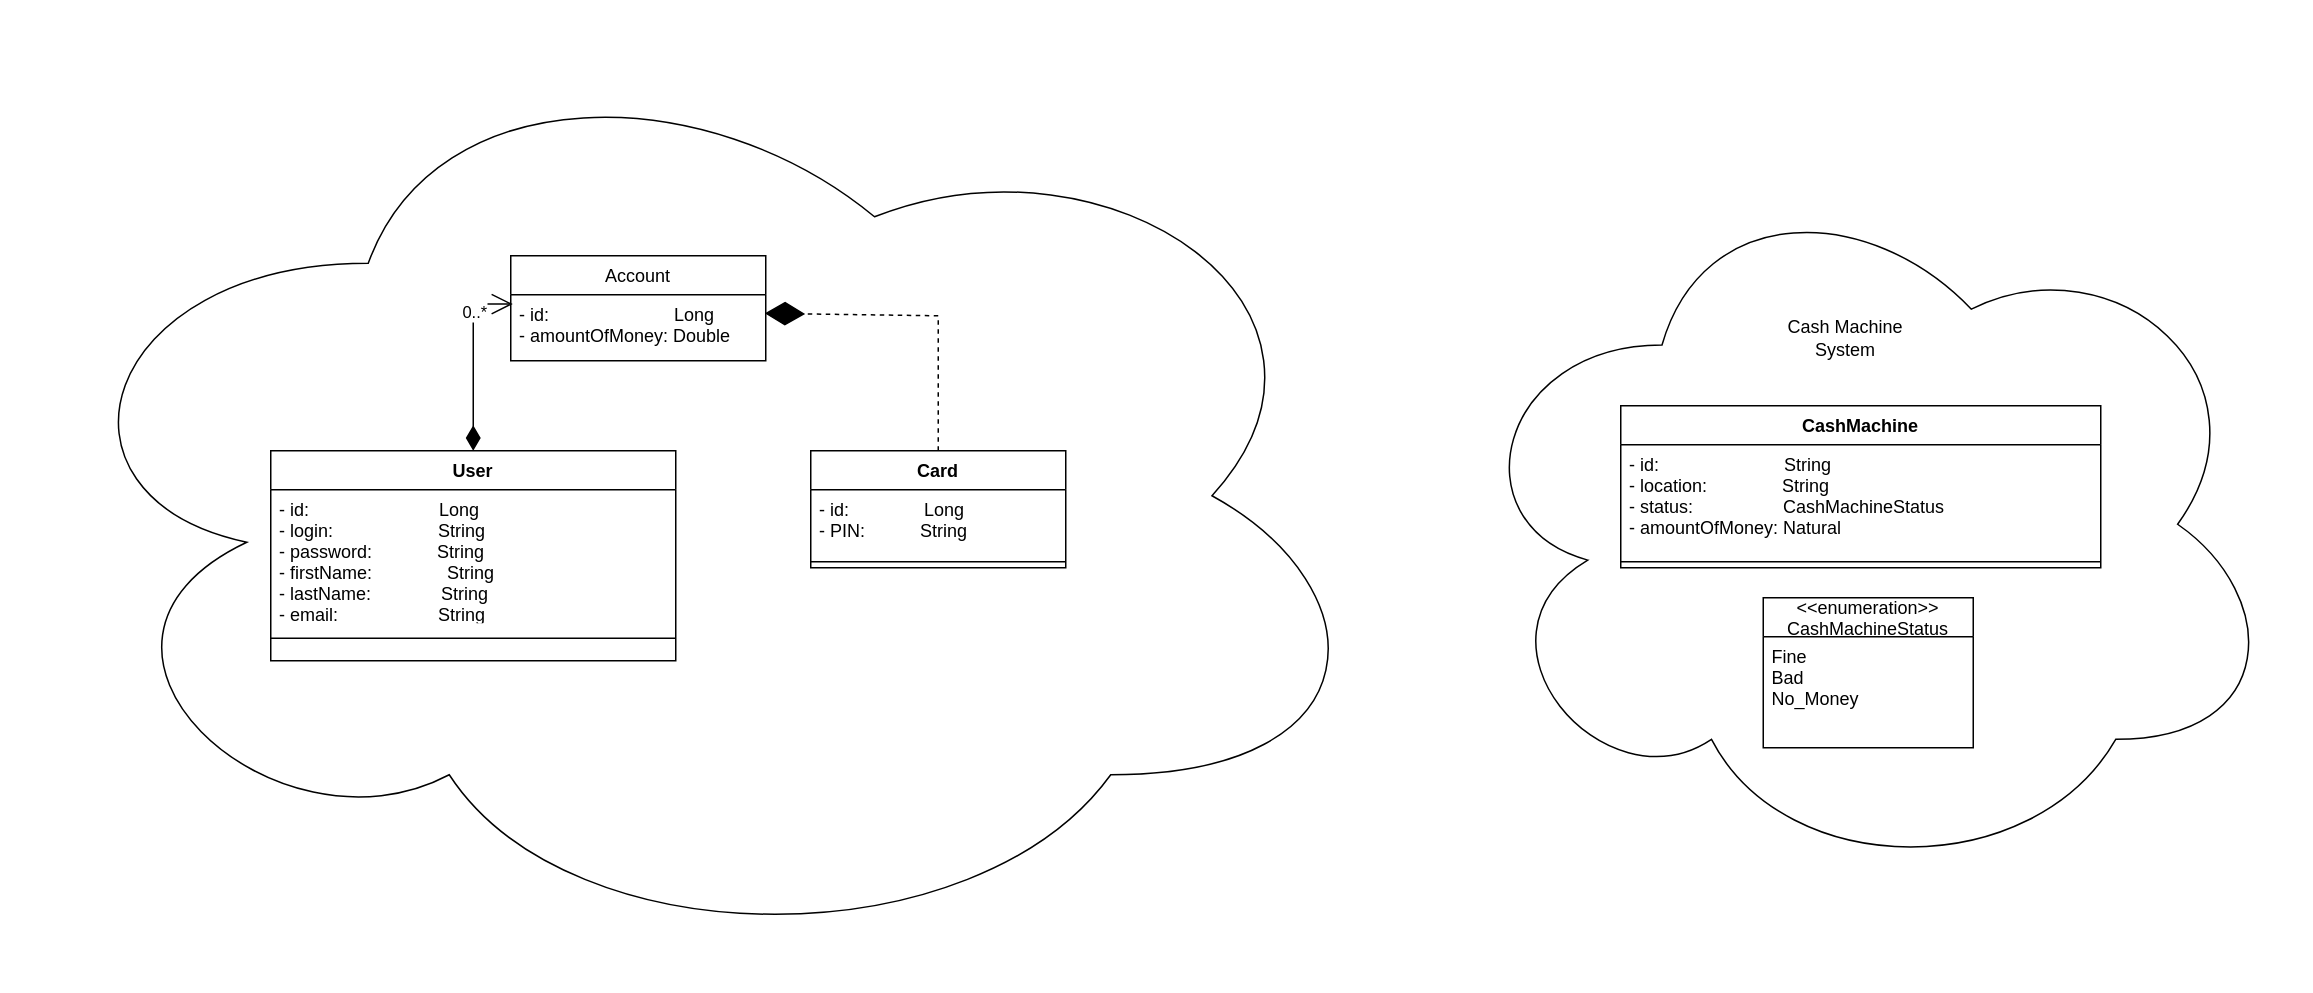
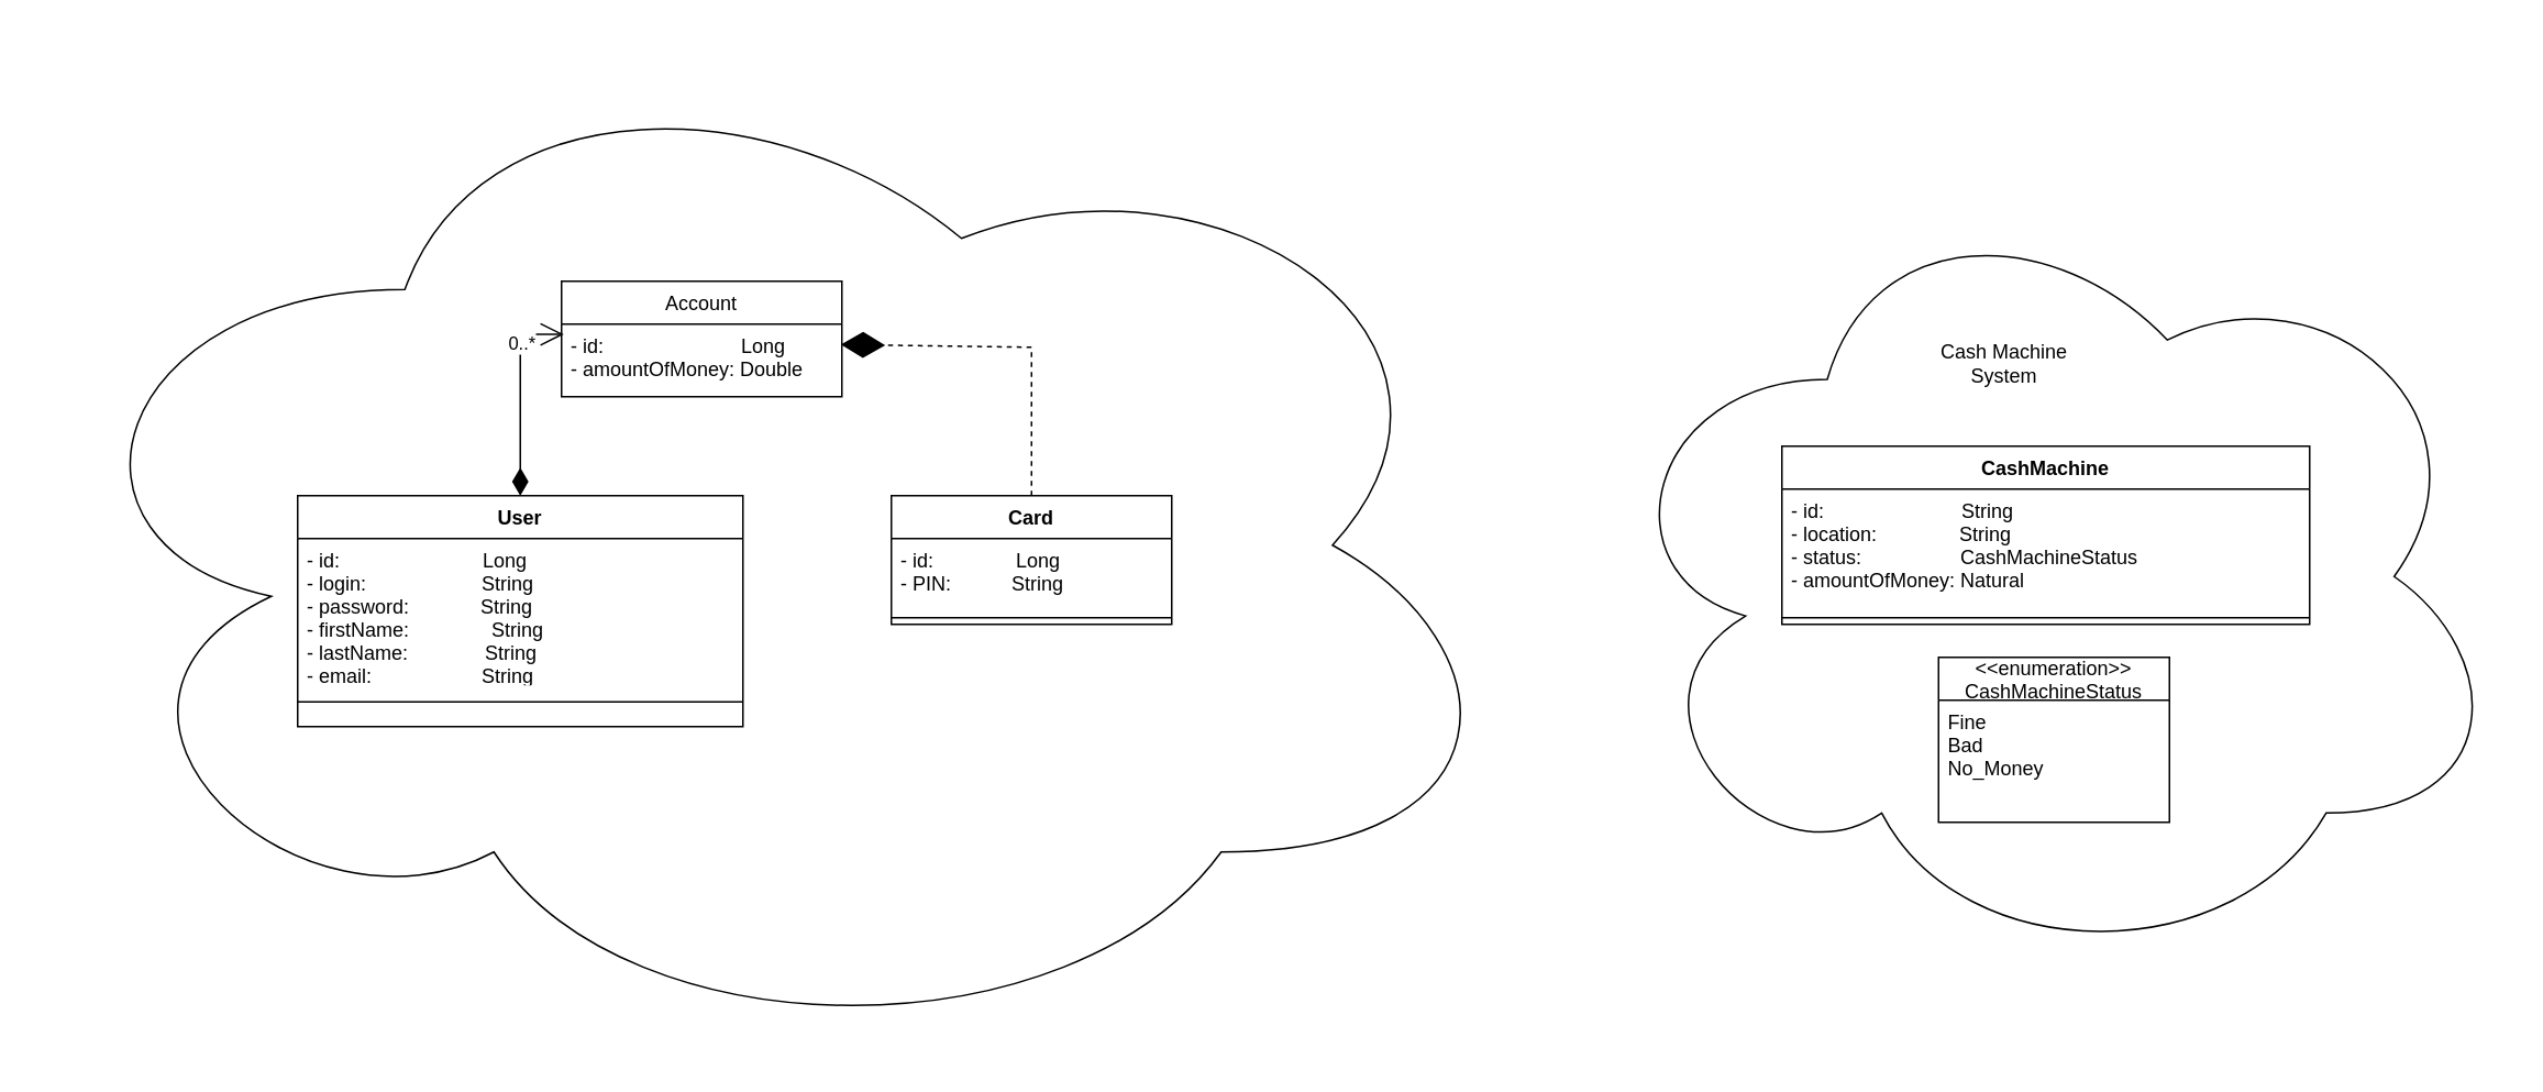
- <mxCell id="15" value="Cash Machine System" style="text;html=1;strokeColor=none;fillColor=none;align=center;verticalAlign=middle;whiteSpace=wrap;rounded=0;" parent="1" vertex="1"><mxGeometry x="1180" y="195" width="100" height="60" as="geometry" /></mxCell>
+ <mxCell id="15" value="Cash Machine System" style="text;html=1;strokeColor=none;fillColor=none;align=center;verticalAlign=middle;whiteSpace=wrap;rounded=0;" parent="1" vertex="1"><mxGeometry x="1165" y="190" width="100" height="60" as="geometry" /></mxCell>
